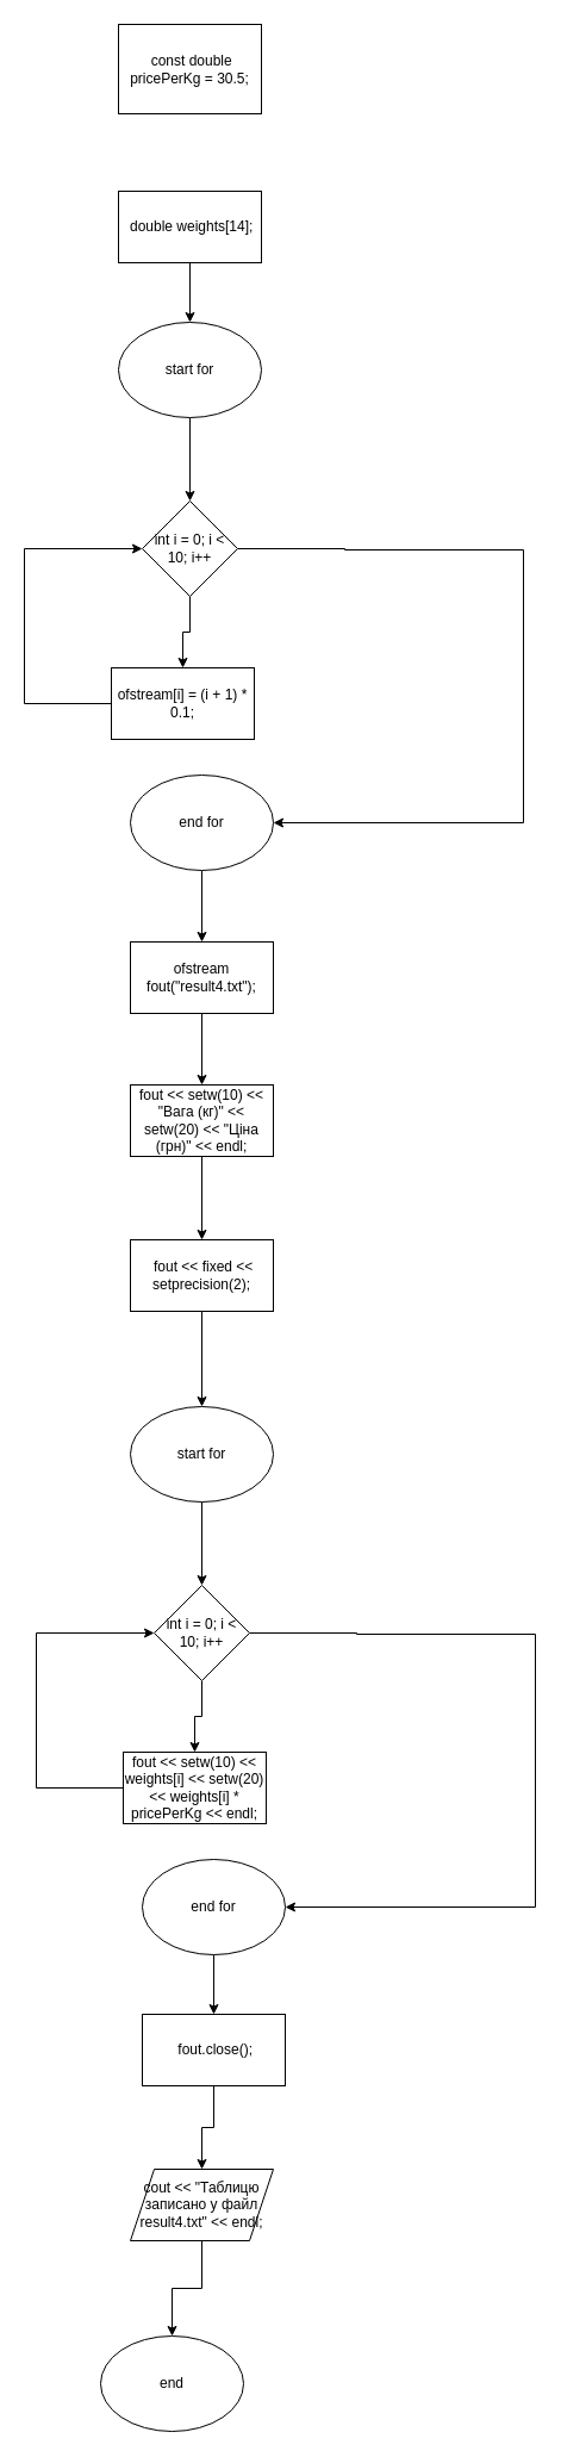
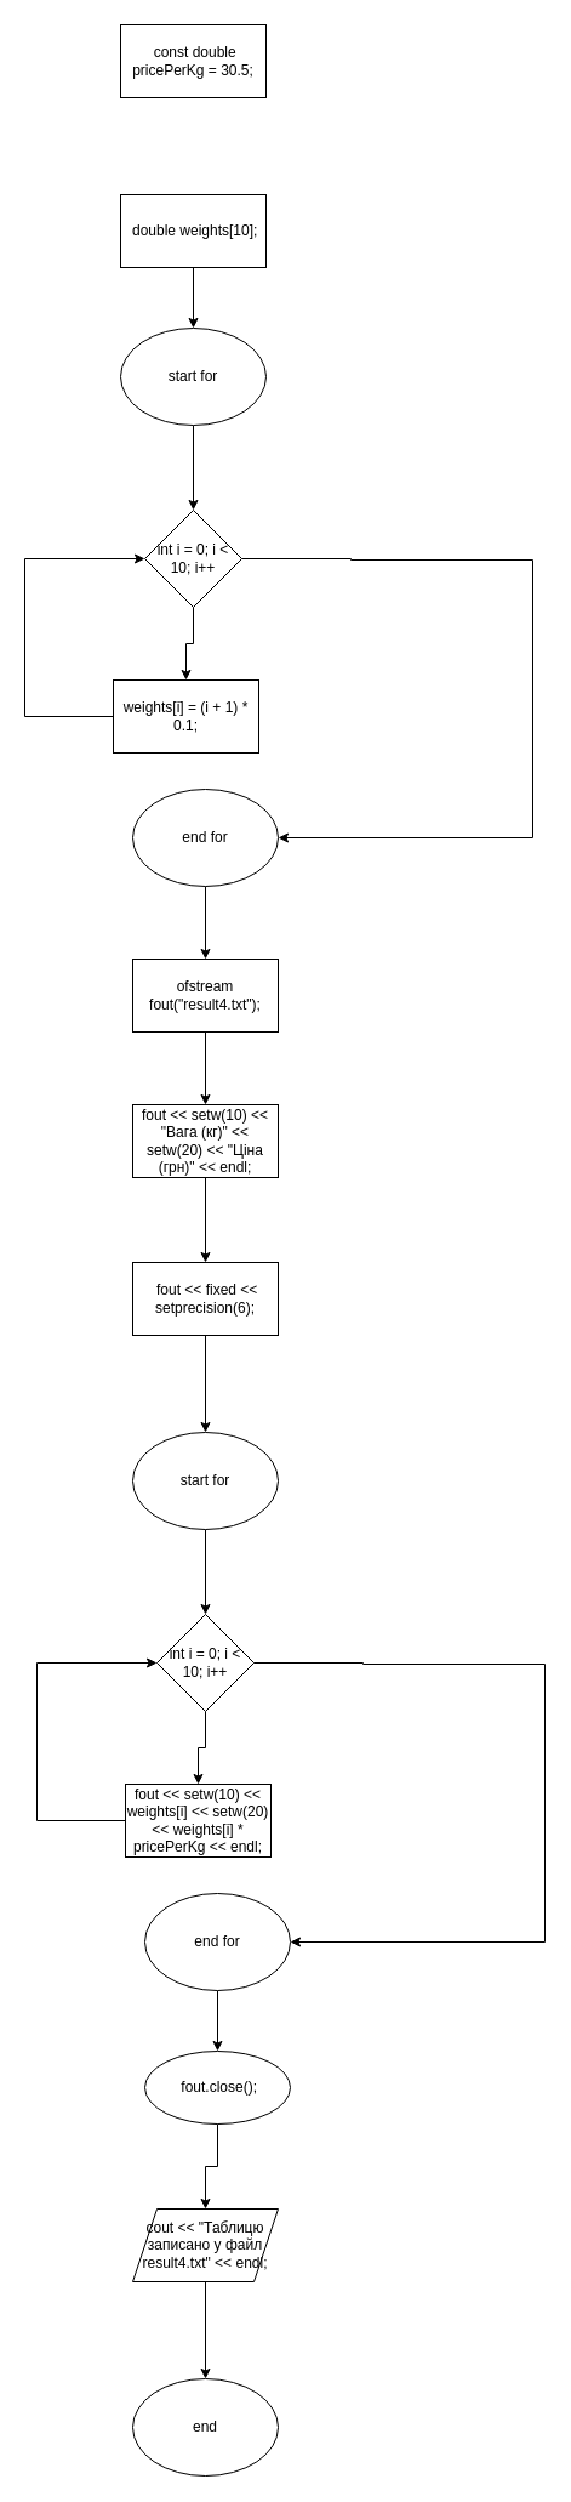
- <mxCell id="2" value="&amp;nbsp;const double pricePerKg = 30.5;" style="rounded=0;whiteSpace=wrap;html=1;" vertex="1" parent="1"><mxGeometry x="99" y="20" width="120" height="75" as="geometry" /></mxCell>
+ <mxCell id="2" value="&amp;nbsp;const double pricePerKg = 30.5;" style="rounded=0;whiteSpace=wrap;html=1;" vertex="1" parent="1"><mxGeometry x="99" y="20" width="120" height="60" as="geometry" /></mxCell>
- <mxCell id="4" value="&amp;nbsp;double weights[14];" style="rounded=0;whiteSpace=wrap;html=1;" vertex="1" parent="1"><mxGeometry x="99" y="160" width="120" height="60" as="geometry" /></mxCell>
+ <mxCell id="4" value="&amp;nbsp;double weights[10];" style="rounded=0;whiteSpace=wrap;html=1;" vertex="1" parent="1"><mxGeometry x="99" y="160" width="120" height="60" as="geometry" /></mxCell>
- <mxCell id="11" value="ofstream[i] = (i + 1) * 0.1;" style="rounded=0;whiteSpace=wrap;html=1;" vertex="1" parent="1"><mxGeometry x="93" y="560" width="120" height="60" as="geometry" /></mxCell>
+ <mxCell id="11" value="weights[i] = (i + 1) * 0.1;" style="rounded=0;whiteSpace=wrap;html=1;" vertex="1" parent="1"><mxGeometry x="93" y="560" width="120" height="60" as="geometry" /></mxCell>
- <mxCell id="19" value="&amp;nbsp;fout &amp;lt;&amp;lt; fixed &amp;lt;&amp;lt; setprecision(2);" style="rounded=0;whiteSpace=wrap;html=1;" vertex="1" parent="1"><mxGeometry x="109" y="1040" width="120" height="60" as="geometry" /></mxCell>
+ <mxCell id="19" value="&amp;nbsp;fout &amp;lt;&amp;lt; fixed &amp;lt;&amp;lt; setprecision(6);" style="rounded=0;whiteSpace=wrap;html=1;" vertex="1" parent="1"><mxGeometry x="109" y="1040" width="120" height="60" as="geometry" /></mxCell>
- <mxCell id="30" value="&amp;nbsp;fout.close();" style="rounded=0;whiteSpace=wrap;html=1;" vertex="1" parent="1"><mxGeometry x="119" y="1690" width="120" height="60" as="geometry" /></mxCell>
+ <mxCell id="30" value="&amp;nbsp;fout.close();" style="ellipse;whiteSpace=wrap;html=1;" vertex="1" parent="1"><mxGeometry x="119" y="1690" width="120" height="60" as="geometry" /></mxCell>
- <mxCell id="33" value="end" style="ellipse;whiteSpace=wrap;html=1;" vertex="1" parent="1"><mxGeometry x="84" y="1960" width="120" height="80" as="geometry" /></mxCell>
+ <mxCell id="33" value="end" style="ellipse;whiteSpace=wrap;html=1;" vertex="1" parent="1"><mxGeometry x="109" y="1960" width="120" height="80" as="geometry" /></mxCell>
